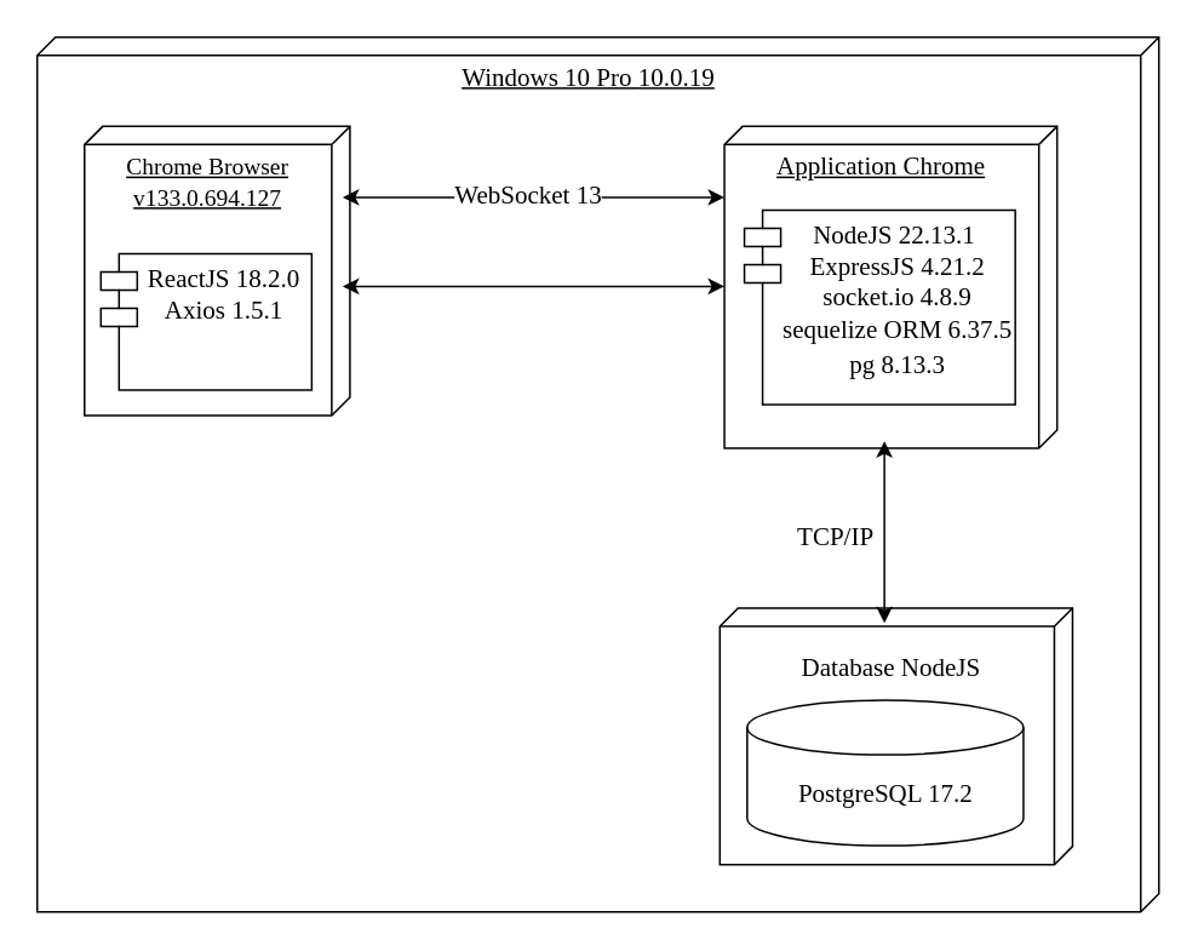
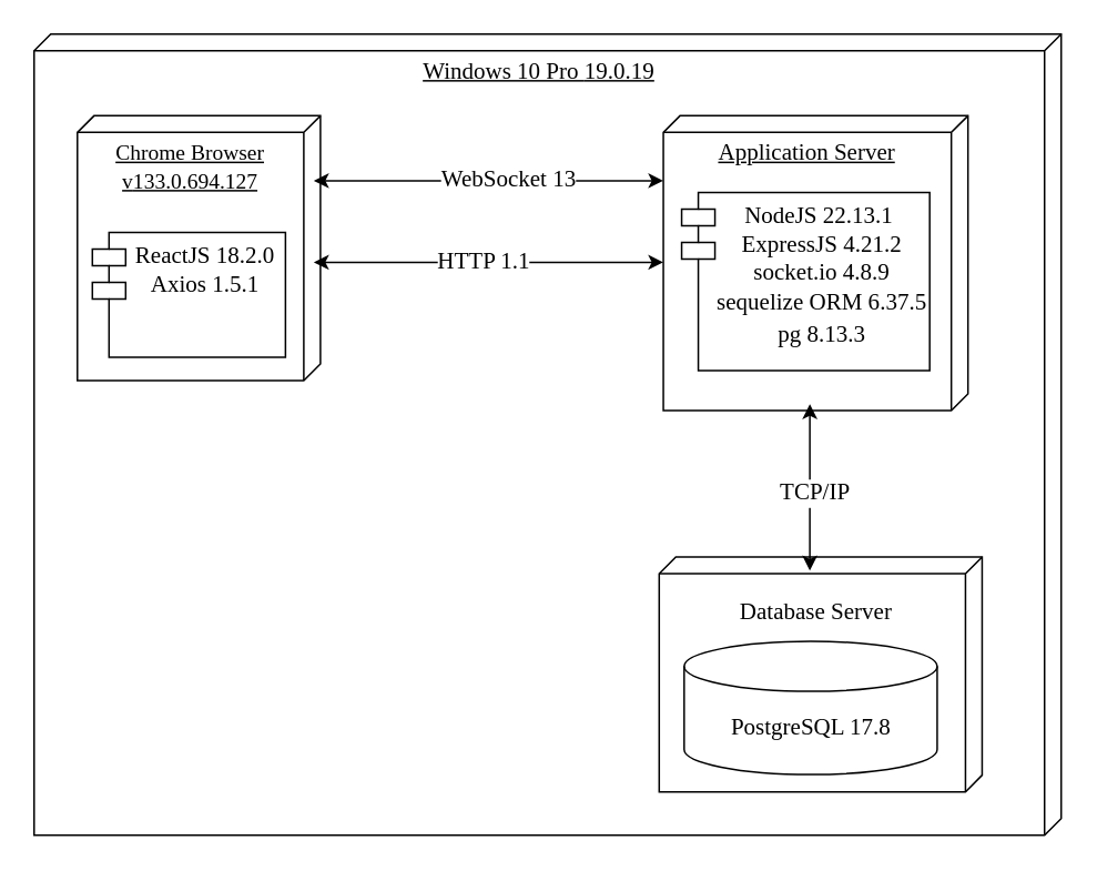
- <mxCell id="2" value="&lt;div style=&quot;&quot;&gt;Windows 10 Pro&amp;nbsp;&lt;span style=&quot;background-color: transparent;&quot;&gt;10.0.19&lt;/span&gt;&lt;/div&gt;&lt;div&gt;&lt;span style=&quot;background-color: transparent; color: light-dark(rgb(0, 0, 0), rgb(255, 255, 255));&quot;&gt;&lt;br&gt;&lt;/span&gt;&lt;/div&gt;" style="verticalAlign=top;align=center;spacingTop=8;spacingLeft=2;spacingRight=12;shape=cube;size=10;direction=south;fontStyle=4;html=1;whiteSpace=wrap;fontFamily=Times New Roman;fontSize=14;" vertex="1" parent="1"><mxGeometry x="20" y="20" width="617" height="481" as="geometry" /></mxCell>
+ <mxCell id="2" value="&lt;div style=&quot;&quot;&gt;Windows 10 Pro&amp;nbsp;&lt;span style=&quot;background-color: transparent;&quot;&gt;19.0.19&lt;/span&gt;&lt;/div&gt;&lt;div&gt;&lt;span style=&quot;background-color: transparent; color: light-dark(rgb(0, 0, 0), rgb(255, 255, 255));&quot;&gt;&lt;br&gt;&lt;/span&gt;&lt;/div&gt;" style="verticalAlign=top;align=center;spacingTop=8;spacingLeft=2;spacingRight=12;shape=cube;size=10;direction=south;fontStyle=4;html=1;whiteSpace=wrap;fontFamily=Times New Roman;fontSize=14;" vertex="1" parent="1"><mxGeometry x="20" y="20" width="617" height="481" as="geometry" /></mxCell>
- <mxCell id="4" value="&lt;div style=&quot;&quot;&gt;Application Chrome&lt;/div&gt;" style="verticalAlign=top;align=center;spacingTop=8;spacingLeft=2;spacingRight=12;shape=cube;size=10;direction=south;fontStyle=4;html=1;whiteSpace=wrap;fontFamily=Times New Roman;fontSize=14;" vertex="1" parent="1"><mxGeometry x="398" y="69" width="183" height="177" as="geometry" /></mxCell>
+ <mxCell id="4" value="&lt;div style=&quot;&quot;&gt;Application Server&lt;/div&gt;" style="verticalAlign=top;align=center;spacingTop=8;spacingLeft=2;spacingRight=12;shape=cube;size=10;direction=south;fontStyle=4;html=1;whiteSpace=wrap;fontFamily=Times New Roman;fontSize=14;" vertex="1" parent="1"><mxGeometry x="398" y="69" width="183" height="177" as="geometry" /></mxCell>
- <mxCell id="12" value="&lt;font style=&quot;font-size: 14px;&quot; face=&quot;Times New Roman&quot;&gt;WebSocket 13&lt;/font&gt;" style="text;html=1;align=center;verticalAlign=middle;whiteSpace=wrap;rounded=0;labelBackgroundColor=default;labelBorderColor=none;" vertex="1" parent="1"><mxGeometry x="239" y="93" width="103" height="30" as="geometry" /></mxCell>
+ <mxCell id="12" value="&lt;font style=&quot;font-size: 14px;&quot; face=&quot;Times New Roman&quot;&gt;WebSocket 13&lt;/font&gt;" style="text;html=1;align=center;verticalAlign=middle;whiteSpace=wrap;rounded=0;labelBackgroundColor=default;labelBorderColor=none;" vertex="1" parent="1"><mxGeometry x="254" y="93" width="103" height="30" as="geometry" /></mxCell>
+ <mxCell id="14" value="&lt;font style=&quot;font-size: 14px;&quot; face=&quot;Times New Roman&quot;&gt;HTTP 1.1&lt;/font&gt;" style="text;html=1;align=center;verticalAlign=middle;whiteSpace=wrap;rounded=0;labelBackgroundColor=default;labelBorderColor=none;" vertex="1" parent="1"><mxGeometry x="239" y="141.5" width="103" height="30" as="geometry" /></mxCell>
- <mxCell id="15" value="&lt;font style=&quot;font-size: 14px;&quot; face=&quot;Times New Roman&quot;&gt;TCP/IP&lt;/font&gt;" style="text;html=1;align=center;verticalAlign=middle;whiteSpace=wrap;rounded=0;labelBackgroundColor=default;labelBorderColor=none;" vertex="1" parent="1"><mxGeometry x="408" y="281" width="103" height="30" as="geometry" /></mxCell>
+ <mxCell id="15" value="&lt;font style=&quot;font-size: 14px;&quot; face=&quot;Times New Roman&quot;&gt;TCP/IP&lt;/font&gt;" style="text;html=1;align=center;verticalAlign=middle;whiteSpace=wrap;rounded=0;labelBackgroundColor=default;labelBorderColor=none;" vertex="1" parent="1"><mxGeometry x="438" y="281" width="103" height="30" as="geometry" /></mxCell>
- <mxCell id="8" value="&lt;div&gt;&lt;font style=&quot;font-size: 14px;&quot; face=&quot;Times New Roman&quot;&gt;&lt;br&gt;&lt;/font&gt;&lt;/div&gt;&lt;div&gt;&lt;div&gt;&lt;font face=&quot;Times New Roman&quot; style=&quot;font-size: 14px;&quot;&gt;Database NodeJS&lt;/font&gt;&lt;/div&gt;&lt;/div&gt;" style="text;html=1;align=center;verticalAlign=middle;whiteSpace=wrap;rounded=0;" vertex="1" parent="1"><mxGeometry x="387.5" y="342.17" width="204" height="34.5" as="geometry" /></mxCell>
+ <mxCell id="8" value="&lt;div&gt;&lt;font style=&quot;font-size: 14px;&quot; face=&quot;Times New Roman&quot;&gt;&lt;br&gt;&lt;/font&gt;&lt;/div&gt;&lt;div&gt;&lt;div&gt;&lt;font face=&quot;Times New Roman&quot; style=&quot;font-size: 14px;&quot;&gt;Database Server&lt;/font&gt;&lt;/div&gt;&lt;/div&gt;" style="text;html=1;align=center;verticalAlign=middle;whiteSpace=wrap;rounded=0;" vertex="1" parent="1"><mxGeometry x="387.5" y="342.17" width="204" height="34.5" as="geometry" /></mxCell>
- <mxCell id="9" value="&lt;font style=&quot;font-size: 14px;&quot; face=&quot;Times New Roman&quot;&gt;PostgreSQL 17.2&lt;/font&gt;" style="shape=cylinder3;whiteSpace=wrap;html=1;boundedLbl=1;backgroundOutline=1;size=15;" vertex="1" parent="1"><mxGeometry x="410.5" y="384.63" width="152" height="80" as="geometry" /></mxCell>
+ <mxCell id="9" value="&lt;font style=&quot;font-size: 14px;&quot; face=&quot;Times New Roman&quot;&gt;PostgreSQL 17.8&lt;/font&gt;" style="shape=cylinder3;whiteSpace=wrap;html=1;boundedLbl=1;backgroundOutline=1;size=15;" vertex="1" parent="1"><mxGeometry x="410.5" y="384.63" width="152" height="80" as="geometry" /></mxCell>
